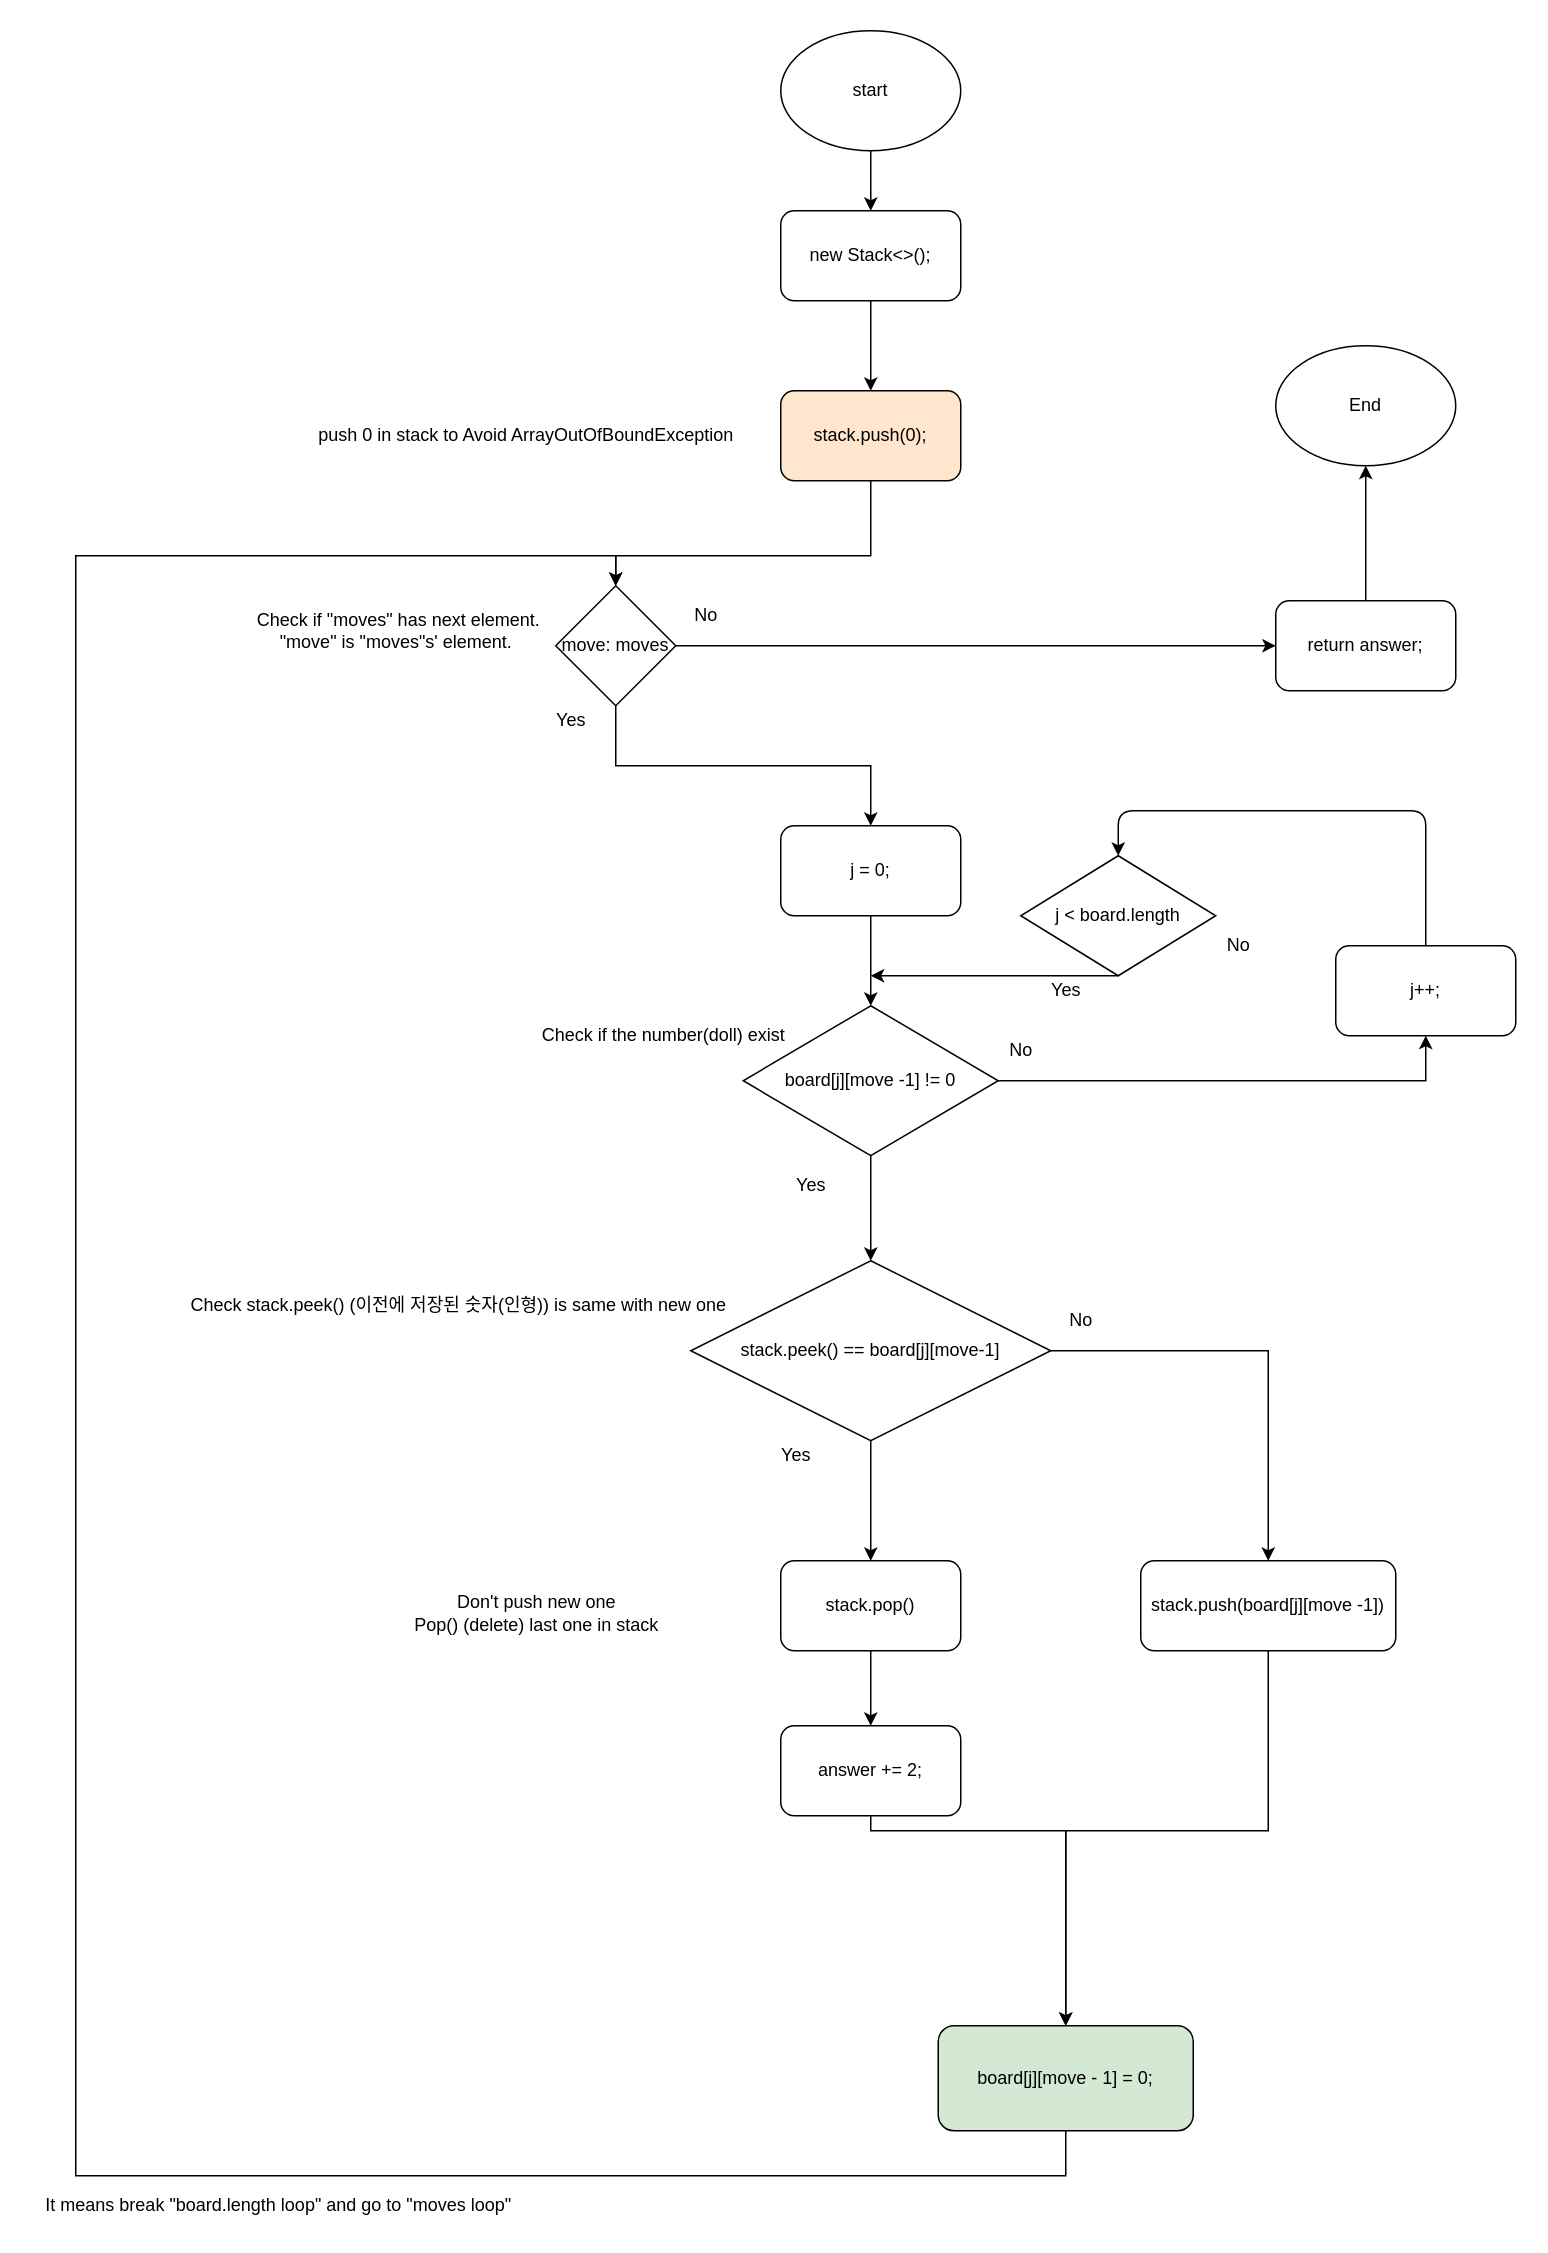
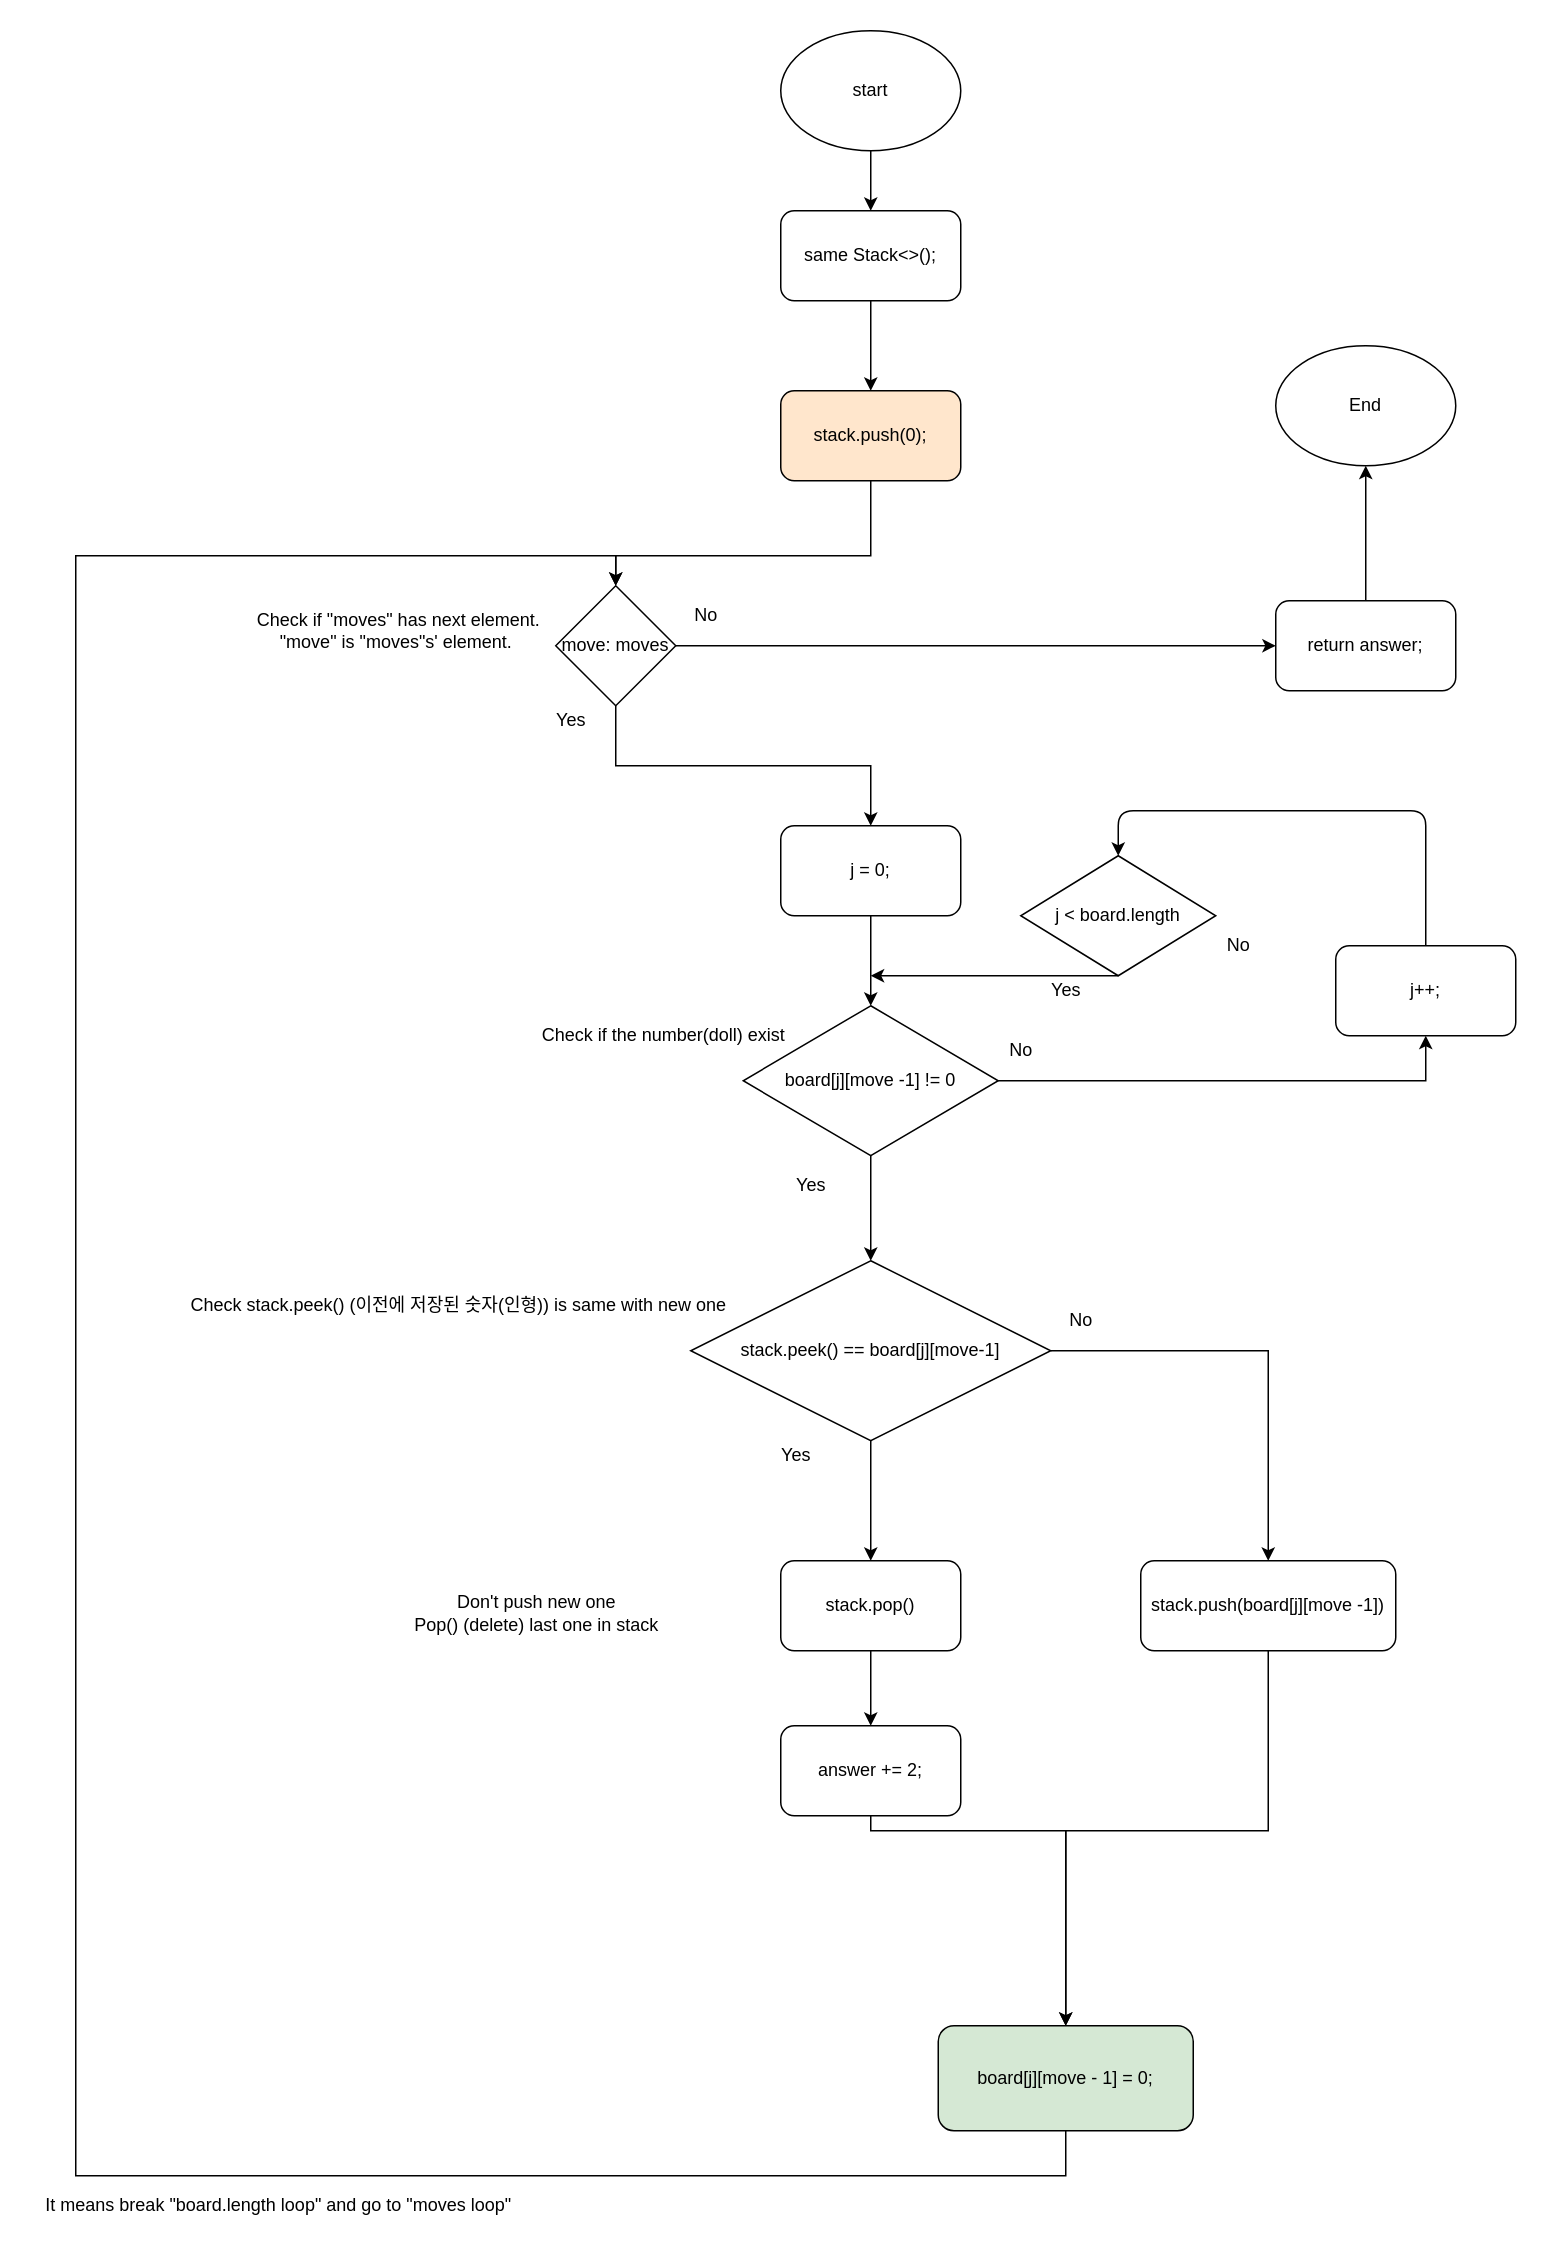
- <mxCell id="5" value="new Stack&amp;lt;&amp;gt;();" style="rounded=1;whiteSpace=wrap;html=1;" vertex="1" parent="1"><mxGeometry x="520" y="140" width="120" height="60" as="geometry" /></mxCell>
+ <mxCell id="5" value="same Stack&amp;lt;&amp;gt;();" style="rounded=1;whiteSpace=wrap;html=1;" vertex="1" parent="1"><mxGeometry x="520" y="140" width="120" height="60" as="geometry" /></mxCell>
- <mxCell id="8" value="push 0 in stack to Avoid ArrayOutOfBoundException" style="text;html=1;align=center;verticalAlign=middle;resizable=0;points=[];autosize=1;" vertex="1" parent="1"><mxGeometry x="205" y="280" width="290" height="20" as="geometry" /></mxCell>
